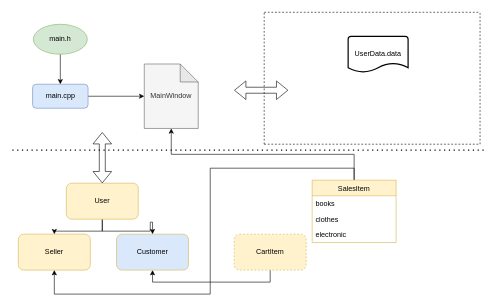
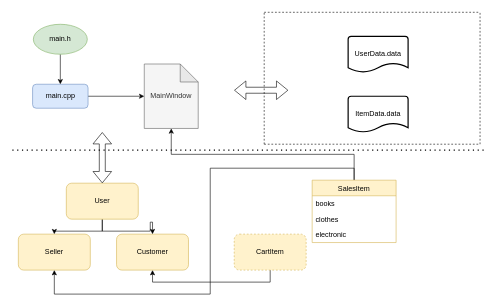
+ <mxCell id="26" value="ItemData.data" style="strokeWidth=2;html=1;shape=mxgraph.flowchart.document2;whiteSpace=wrap;size=0.25;" vertex="1" parent="1"><mxGeometry x="580" y="160" width="100" height="60" as="geometry" /></mxCell>
- <mxCell id="7" value="Customer" style="rounded=1;whiteSpace=wrap;html=1;fillColor=#dae8fc;strokeColor=#d6b656;" parent="1" vertex="1"><mxGeometry x="193.75" y="390" width="120" height="60" as="geometry" /></mxCell>
+ <mxCell id="7" value="Customer" style="rounded=1;whiteSpace=wrap;html=1;fillColor=#fff2cc;strokeColor=#d6b656;" parent="1" vertex="1"><mxGeometry x="193.75" y="390" width="120" height="60" as="geometry" /></mxCell>
